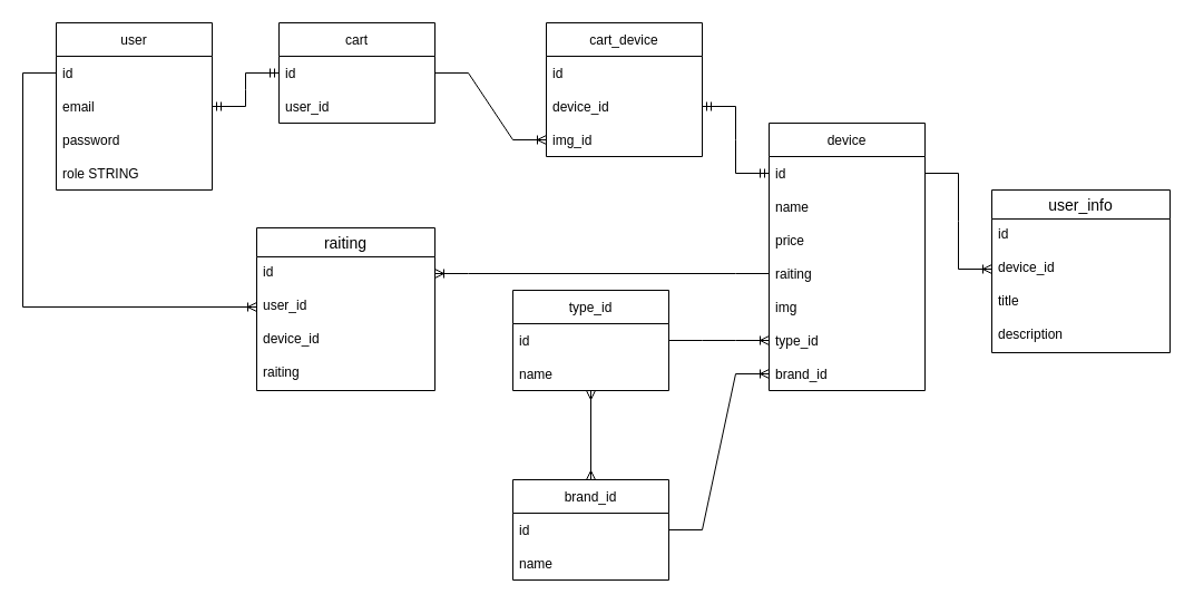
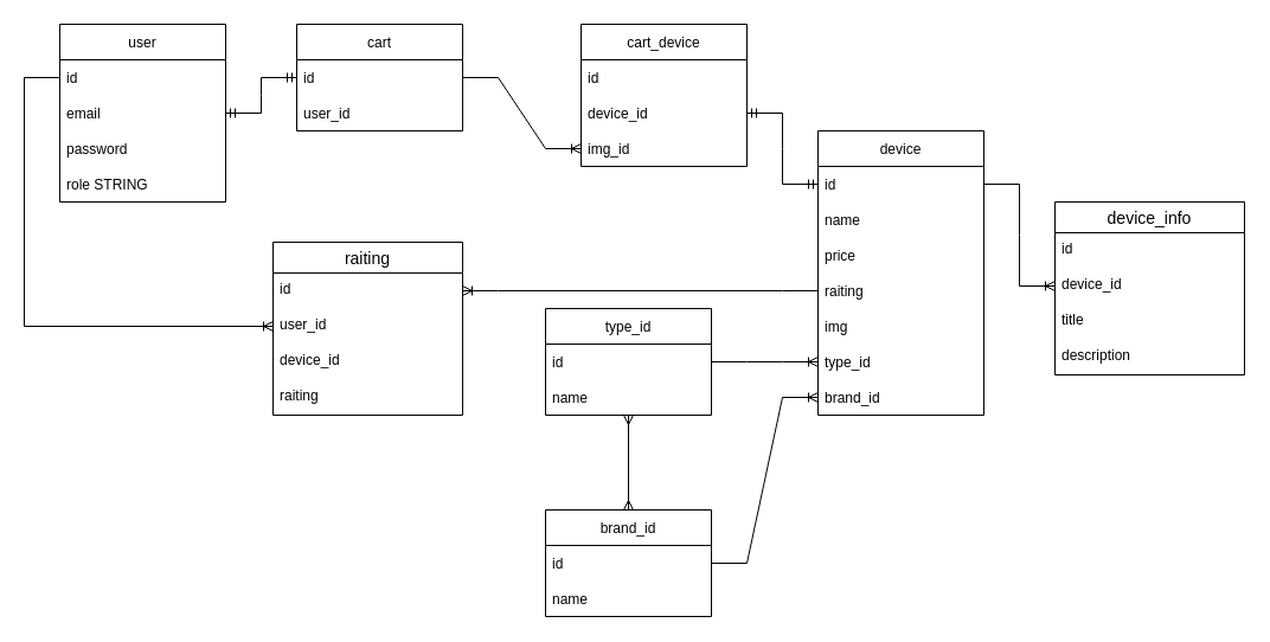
- <mxCell id="28" value="user_info" style="swimlane;fontStyle=0;childLayout=stackLayout;horizontal=1;startSize=26;horizontalStack=0;resizeParent=1;resizeParentMax=0;resizeLast=0;collapsible=1;marginBottom=0;align=center;fontSize=14;" vertex="1" parent="1"><mxGeometry x="890" y="170" width="160" height="146" as="geometry" /></mxCell>
+ <mxCell id="28" value="device_info" style="swimlane;fontStyle=0;childLayout=stackLayout;horizontal=1;startSize=26;horizontalStack=0;resizeParent=1;resizeParentMax=0;resizeLast=0;collapsible=1;marginBottom=0;align=center;fontSize=14;" vertex="1" parent="1"><mxGeometry x="890" y="170" width="160" height="146" as="geometry" /></mxCell>
